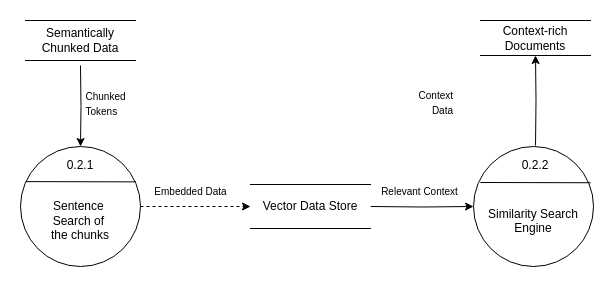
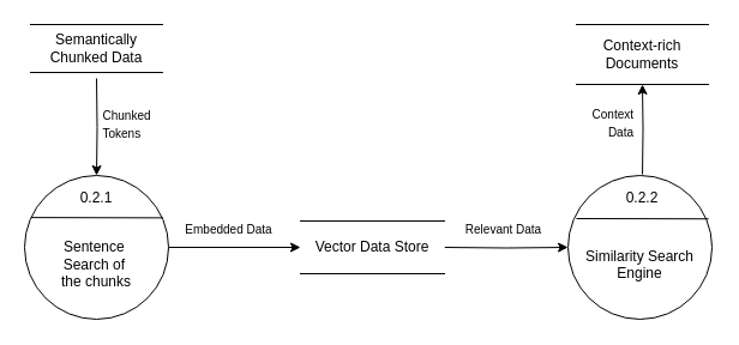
- <mxCell id="17" value="Context-rich Documents" style="html=1;dashed=0;whiteSpace=wrap;shape=partialRectangle;right=0;left=0;" parent="1" vertex="1"><mxGeometry x="480.02" y="20" width="110" height="35" as="geometry" /></mxCell>
+ <mxCell id="17" value="Context-rich Documents" style="html=1;dashed=0;whiteSpace=wrap;shape=partialRectangle;right=0;left=0;" parent="1" vertex="1"><mxGeometry x="480.02" y="20" width="110" height="50" as="geometry" /></mxCell>
- <mxCell id="14" value="&lt;span style=&quot;font-size: 10px;&quot;&gt;Context&lt;/span&gt;&lt;div&gt;&lt;span style=&quot;font-size: 10px;&quot;&gt;Data&lt;/span&gt;&lt;/div&gt;" style="text;html=1;align=right;verticalAlign=middle;resizable=0;points=[];autosize=1;strokeColor=none;fillColor=none;" parent="1" vertex="1"><mxGeometry x="394.02" y="82" width="60" height="40" as="geometry" /></mxCell>
+ <mxCell id="14" value="&lt;span style=&quot;font-size: 10px;&quot;&gt;Context&lt;/span&gt;&lt;div&gt;&lt;span style=&quot;font-size: 10px;&quot;&gt;Data&lt;/span&gt;&lt;/div&gt;" style="text;html=1;align=right;verticalAlign=middle;resizable=0;points=[];autosize=1;strokeColor=none;fillColor=none;" parent="1" vertex="1"><mxGeometry x="469.02" y="82" width="60" height="40" as="geometry" /></mxCell>
- <mxCell id="13" value="&lt;span style=&quot;font-size: 10px;&quot;&gt;Relevant Context&lt;/span&gt;" style="text;html=1;align=center;verticalAlign=middle;resizable=0;points=[];autosize=1;strokeColor=none;fillColor=none;" parent="1" vertex="1"><mxGeometry x="374" y="176" width="90" height="30" as="geometry" /></mxCell>
+ <mxCell id="13" value="&lt;span style=&quot;font-size: 10px;&quot;&gt;Relevant Data&lt;/span&gt;" style="text;html=1;align=center;verticalAlign=middle;resizable=0;points=[];autosize=1;strokeColor=none;fillColor=none;" parent="1" vertex="1"><mxGeometry x="374" y="176" width="90" height="30" as="geometry" /></mxCell>
- <mxCell id="3" style="edgeStyle=orthogonalEdgeStyle;rounded=0;orthogonalLoop=1;jettySize=auto;html=1;exitX=1;exitY=0.5;exitDx=0;exitDy=0;entryX=0;entryY=0.5;entryDx=0;entryDy=0;dashed=1;" parent="1" source="4" target="18" edge="1"><mxGeometry relative="1" as="geometry"><mxPoint x="230" y="206" as="targetPoint" /></mxGeometry></mxCell>
+ <mxCell id="3" style="edgeStyle=orthogonalEdgeStyle;rounded=0;orthogonalLoop=1;jettySize=auto;html=1;exitX=1;exitY=0.5;exitDx=0;exitDy=0;entryX=0;entryY=0.5;entryDx=0;entryDy=0;" parent="1" source="4" target="18" edge="1"><mxGeometry relative="1" as="geometry"><mxPoint x="230" y="206" as="targetPoint" /></mxGeometry></mxCell>
